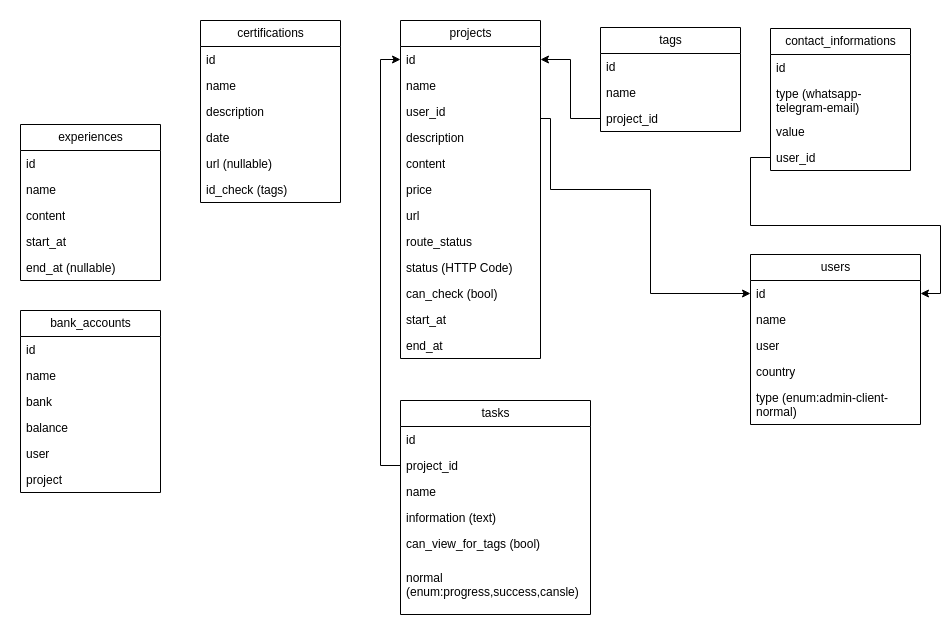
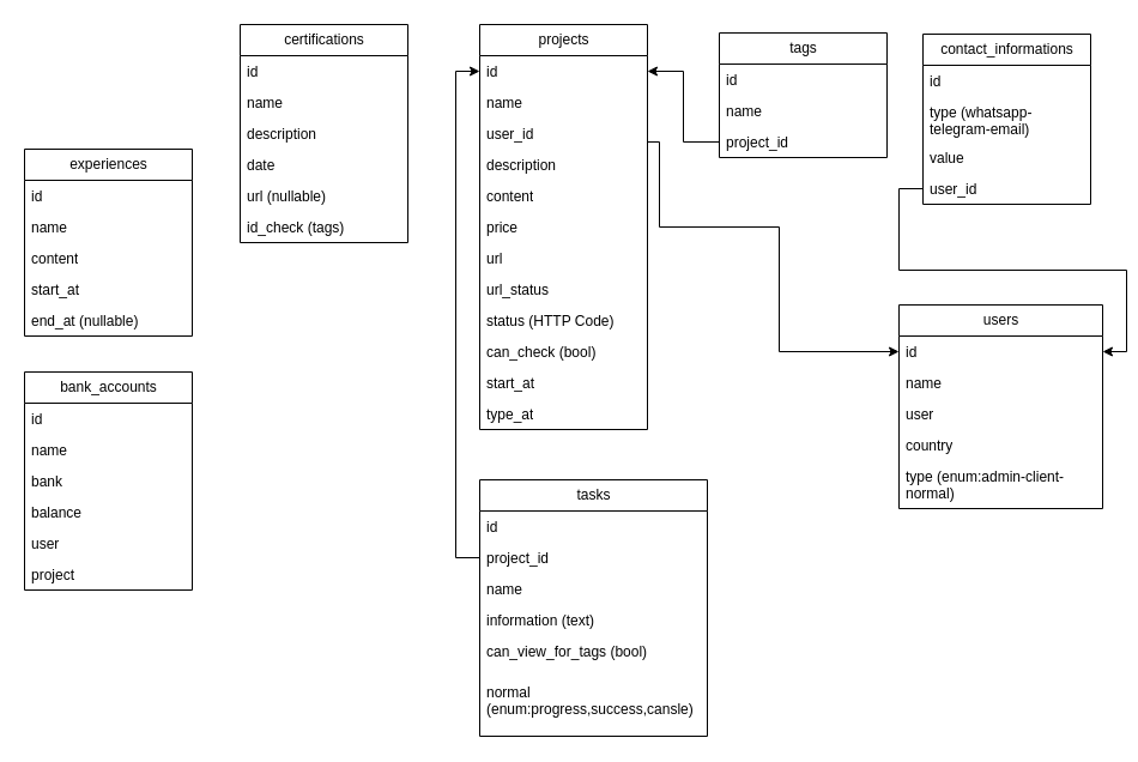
- <mxCell id="16" value="route_status" style="text;strokeColor=none;fillColor=none;align=left;verticalAlign=top;spacingLeft=4;spacingRight=4;overflow=hidden;rotatable=0;points=[[0,0.5],[1,0.5]];portConstraint=eastwest;whiteSpace=wrap;html=1;" parent="8" vertex="1"><mxGeometry y="208" width="140" height="26" as="geometry" /></mxCell>
+ <mxCell id="16" value="url_status" style="text;strokeColor=none;fillColor=none;align=left;verticalAlign=top;spacingLeft=4;spacingRight=4;overflow=hidden;rotatable=0;points=[[0,0.5],[1,0.5]];portConstraint=eastwest;whiteSpace=wrap;html=1;" parent="8" vertex="1"><mxGeometry y="208" width="140" height="26" as="geometry" /></mxCell>
- <mxCell id="20" value="end_at" style="text;strokeColor=none;fillColor=none;align=left;verticalAlign=top;spacingLeft=4;spacingRight=4;overflow=hidden;rotatable=0;points=[[0,0.5],[1,0.5]];portConstraint=eastwest;whiteSpace=wrap;html=1;" parent="8" vertex="1"><mxGeometry y="312" width="140" height="26" as="geometry" /></mxCell>
+ <mxCell id="20" value="type_at" style="text;strokeColor=none;fillColor=none;align=left;verticalAlign=top;spacingLeft=4;spacingRight=4;overflow=hidden;rotatable=0;points=[[0,0.5],[1,0.5]];portConstraint=eastwest;whiteSpace=wrap;html=1;" parent="8" vertex="1"><mxGeometry y="312" width="140" height="26" as="geometry" /></mxCell>
